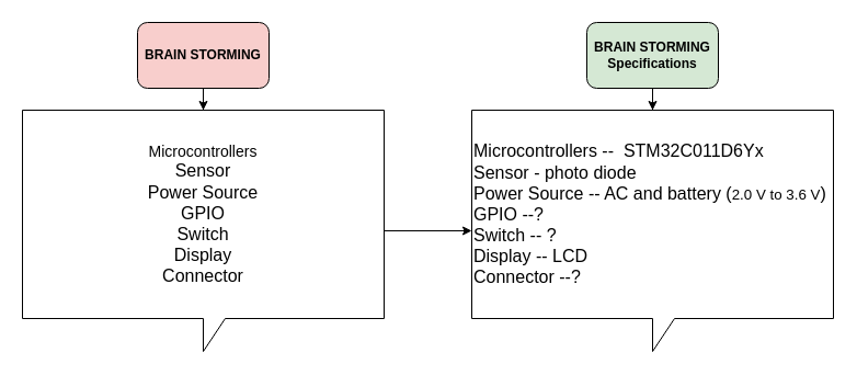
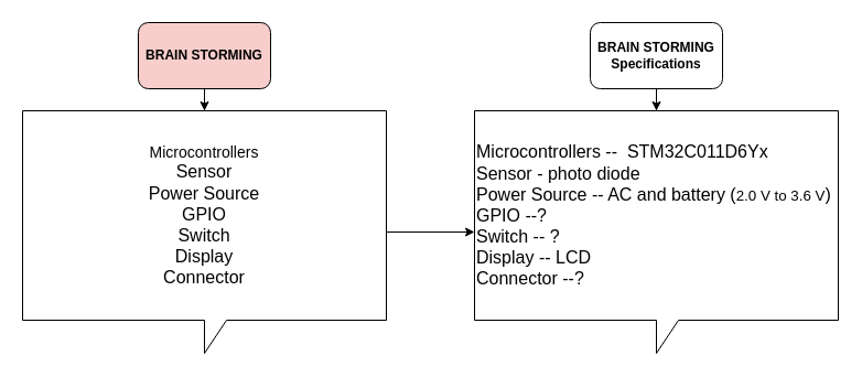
- <mxCell id="8" value="&lt;b&gt;BRAIN STORMING&lt;/b&gt;&lt;div&gt;&lt;b&gt;Specifications&lt;/b&gt;&lt;/div&gt;" style="rounded=1;whiteSpace=wrap;html=1;fillColor=#d5e8d4;" parent="1" vertex="1"><mxGeometry x="535" y="20" width="120" height="60" as="geometry" /></mxCell>
+ <mxCell id="8" value="&lt;b&gt;BRAIN STORMING&lt;/b&gt;&lt;div&gt;&lt;b&gt;Specifications&lt;/b&gt;&lt;/div&gt;" style="rounded=1;whiteSpace=wrap;html=1;" parent="1" vertex="1"><mxGeometry x="535" y="20" width="120" height="60" as="geometry" /></mxCell>
